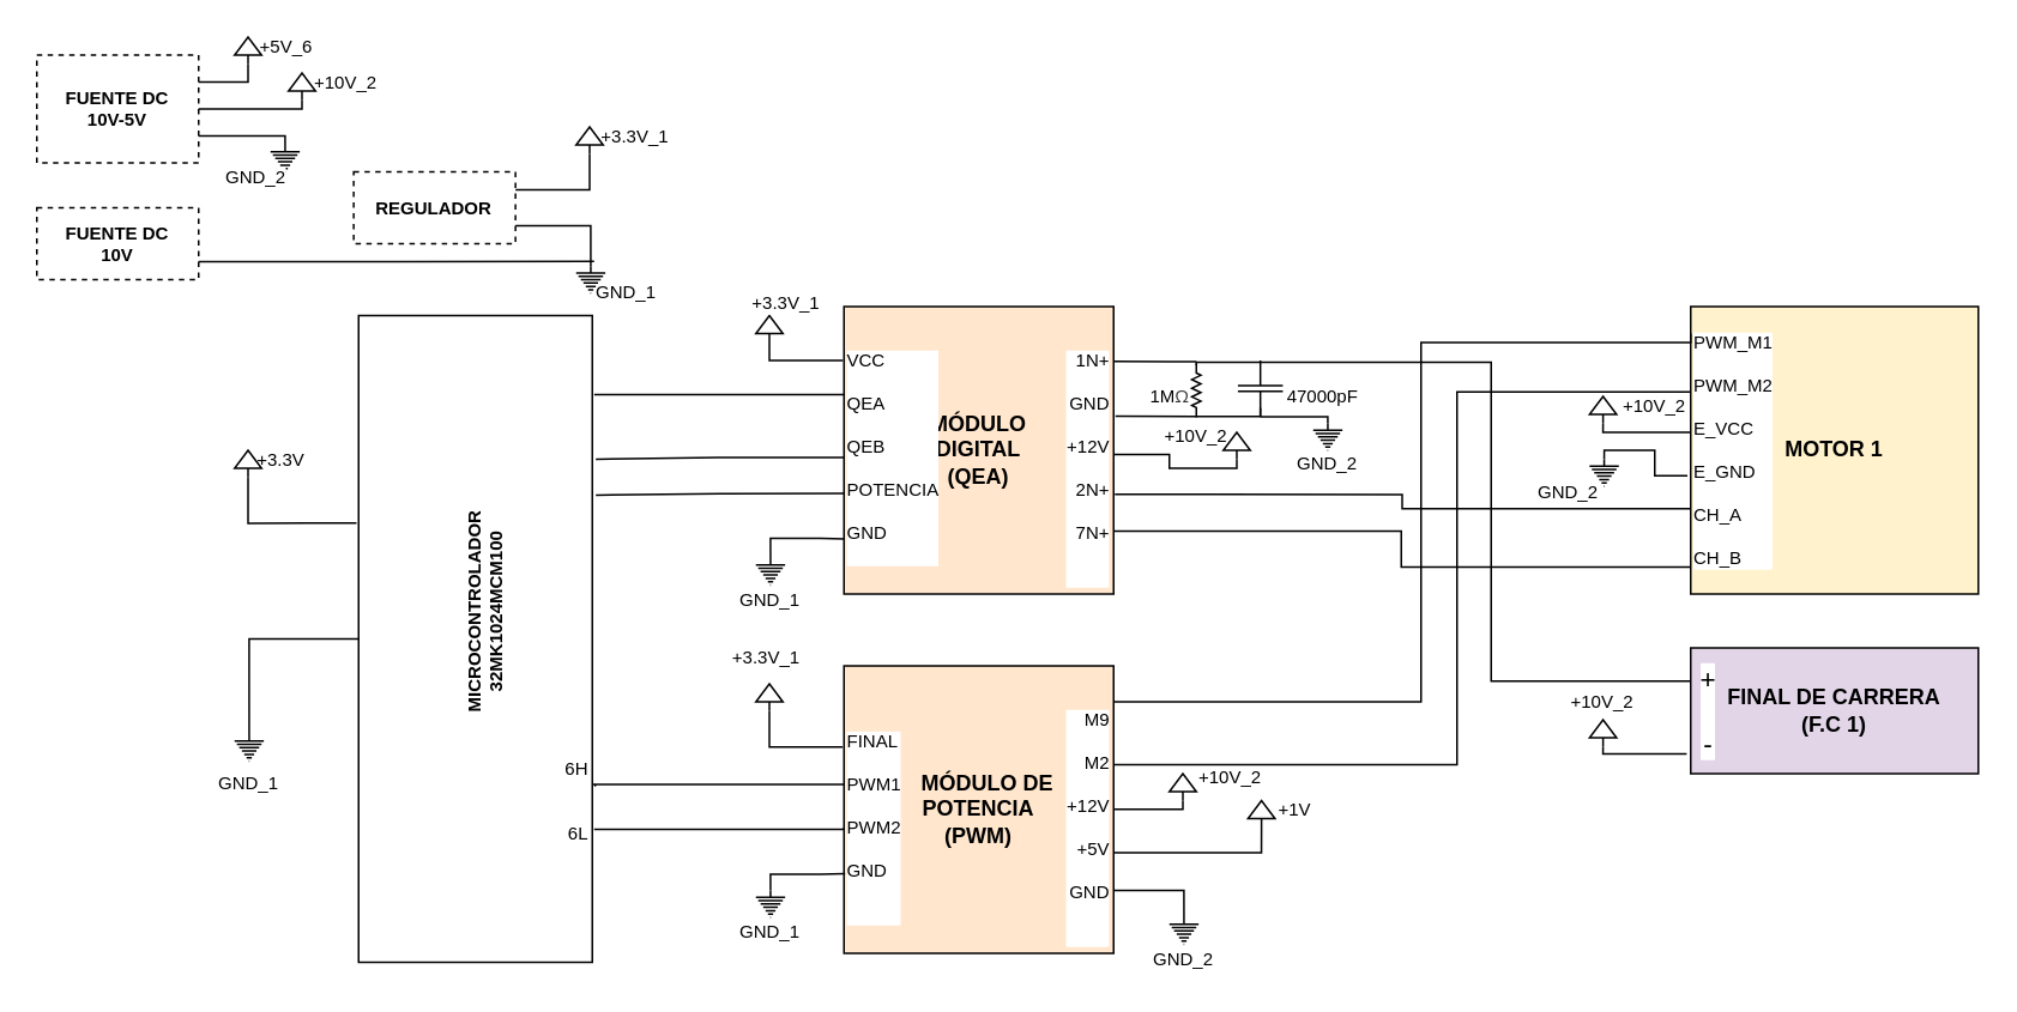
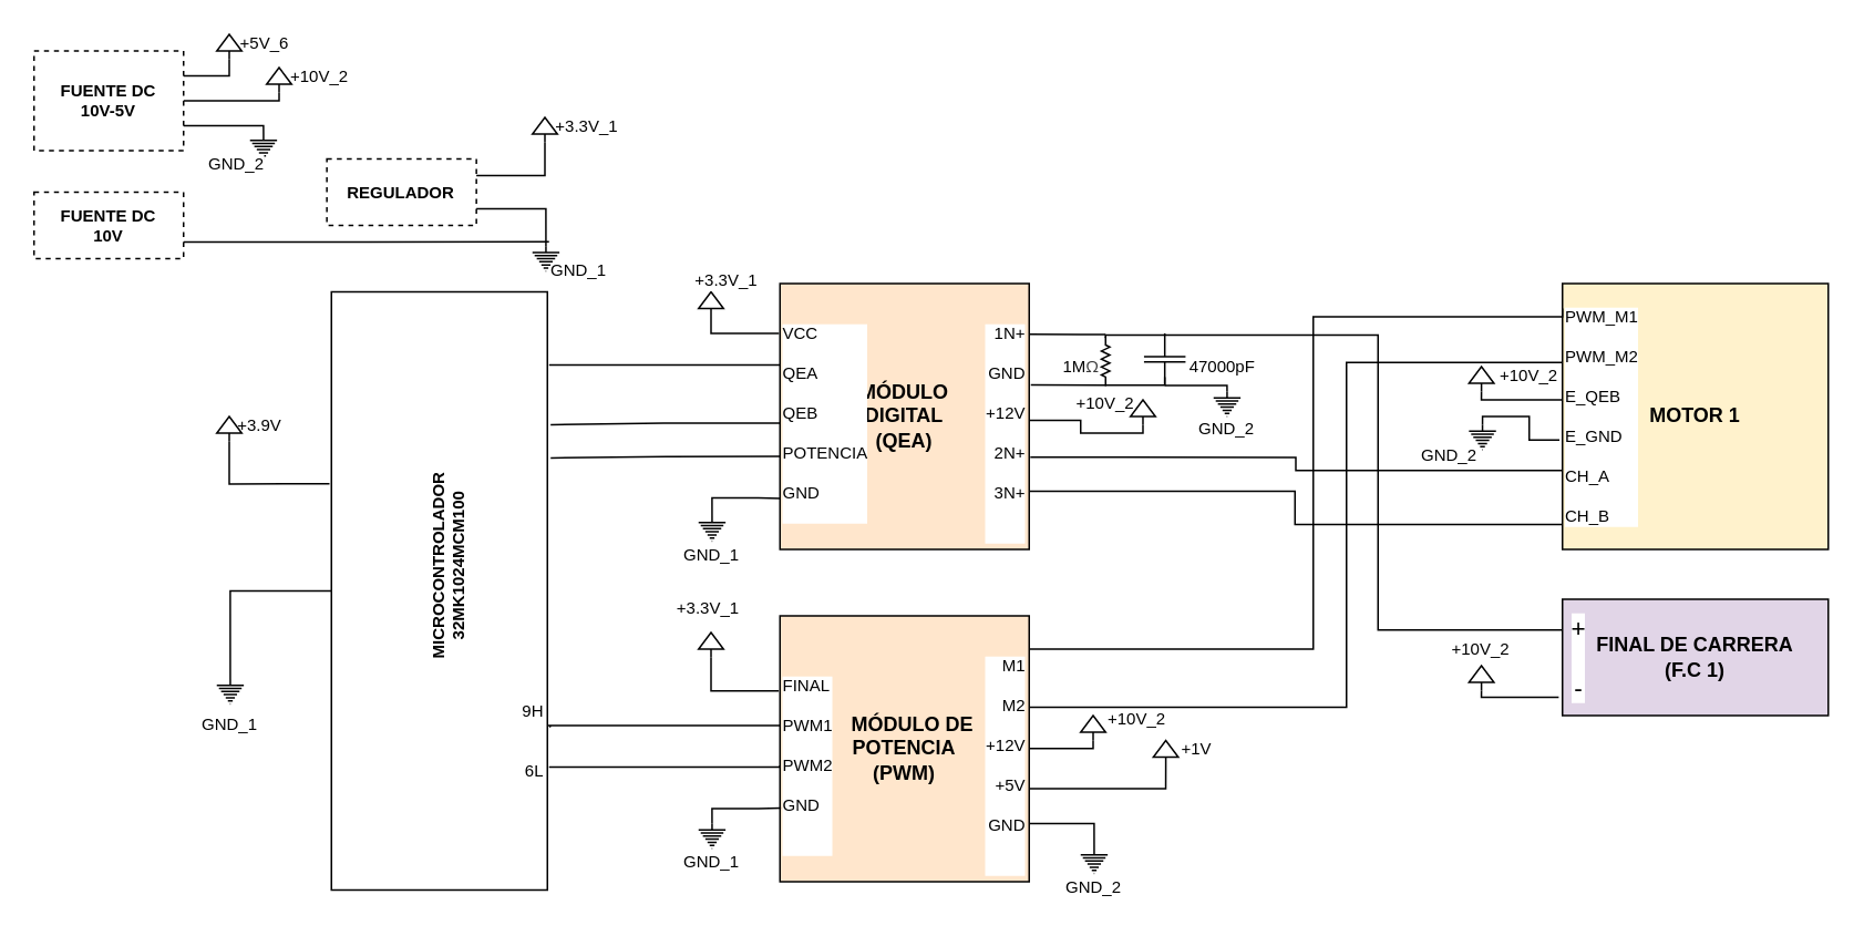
- <mxCell id="37" value="&lt;div&gt;PWM_M1&lt;/div&gt;&lt;font&gt;&lt;div&gt;&lt;br&gt;&lt;/div&gt;&lt;div&gt;PWM_M2&lt;/div&gt;&lt;div&gt;&lt;br&gt;&lt;/div&gt;&lt;div&gt;E_VCC&lt;/div&gt;&lt;div&gt;&lt;br&gt;&lt;/div&gt;&lt;div&gt;E_GND&lt;/div&gt;&lt;div&gt;&lt;br&gt;&lt;/div&gt;&lt;div&gt;CH_A&lt;/div&gt;&lt;div&gt;&lt;br&gt;&lt;/div&gt;&lt;div&gt;CH_B&lt;/div&gt;&lt;/font&gt;" style="text;html=1;strokeColor=none;fillColor=none;align=left;verticalAlign=middle;whiteSpace=wrap;rounded=0;labelBackgroundColor=#FFFFFF;fontSize=10;" parent="35" vertex="1"><mxGeometry y="15" width="50" height="130" as="geometry" /></mxCell>
+ <mxCell id="37" value="&lt;div&gt;PWM_M1&lt;/div&gt;&lt;font&gt;&lt;div&gt;&lt;br&gt;&lt;/div&gt;&lt;div&gt;PWM_M2&lt;/div&gt;&lt;div&gt;&lt;br&gt;&lt;/div&gt;&lt;div&gt;E_QEB&lt;/div&gt;&lt;div&gt;&lt;br&gt;&lt;/div&gt;&lt;div&gt;E_GND&lt;/div&gt;&lt;div&gt;&lt;br&gt;&lt;/div&gt;&lt;div&gt;CH_A&lt;/div&gt;&lt;div&gt;&lt;br&gt;&lt;/div&gt;&lt;div&gt;CH_B&lt;/div&gt;&lt;/font&gt;" style="text;html=1;strokeColor=none;fillColor=none;align=left;verticalAlign=middle;whiteSpace=wrap;rounded=0;labelBackgroundColor=#FFFFFF;fontSize=10;" parent="35" vertex="1"><mxGeometry y="15" width="50" height="130" as="geometry" /></mxCell>
- <mxCell id="73" value="+3.3V" style="text;html=1;strokeColor=none;fillColor=none;align=center;verticalAlign=middle;whiteSpace=wrap;rounded=0;labelBackgroundColor=#FFFFFF;fontSize=10;" parent="72" vertex="1"><mxGeometry x="16.26" width="20" height="10" as="geometry" /></mxCell>
+ <mxCell id="73" value="+3.9V" style="text;html=1;strokeColor=none;fillColor=none;align=center;verticalAlign=middle;whiteSpace=wrap;rounded=0;labelBackgroundColor=#FFFFFF;fontSize=10;" parent="72" vertex="1"><mxGeometry x="16.26" width="20" height="10" as="geometry" /></mxCell>
- <mxCell id="6" value="&lt;div&gt;&lt;div&gt;1N+&lt;/div&gt;&lt;div&gt;&lt;br&gt;&lt;/div&gt;&lt;div&gt;GND&lt;/div&gt;&lt;div&gt;&lt;br&gt;&lt;/div&gt;&lt;div&gt;+12V&lt;/div&gt;&lt;div&gt;&lt;br&gt;&lt;/div&gt;&lt;div&gt;2N+&lt;/div&gt;&lt;div&gt;&lt;br&gt;&lt;/div&gt;&lt;div&gt;7N+&lt;/div&gt;&lt;div&gt;&lt;br&gt;&lt;/div&gt;&lt;div&gt;&lt;br&gt;&lt;/div&gt;&lt;/div&gt;" style="text;html=1;strokeColor=none;fillColor=none;align=right;verticalAlign=middle;whiteSpace=wrap;rounded=0;labelBackgroundColor=#FFFFFF;fontSize=10;" parent="4" vertex="1"><mxGeometry x="100" y="20" width="50" height="140" as="geometry" /></mxCell>
+ <mxCell id="6" value="&lt;div&gt;&lt;div&gt;1N+&lt;/div&gt;&lt;div&gt;&lt;br&gt;&lt;/div&gt;&lt;div&gt;GND&lt;/div&gt;&lt;div&gt;&lt;br&gt;&lt;/div&gt;&lt;div&gt;+12V&lt;/div&gt;&lt;div&gt;&lt;br&gt;&lt;/div&gt;&lt;div&gt;2N+&lt;/div&gt;&lt;div&gt;&lt;br&gt;&lt;/div&gt;&lt;div&gt;3N+&lt;/div&gt;&lt;div&gt;&lt;br&gt;&lt;/div&gt;&lt;div&gt;&lt;br&gt;&lt;/div&gt;&lt;/div&gt;" style="text;html=1;strokeColor=none;fillColor=none;align=right;verticalAlign=middle;whiteSpace=wrap;rounded=0;labelBackgroundColor=#FFFFFF;fontSize=10;" parent="4" vertex="1"><mxGeometry x="100" y="20" width="50" height="140" as="geometry" /></mxCell>
- <mxCell id="55" value="6H&lt;br&gt;&lt;br&gt;&lt;br&gt;6L" style="text;html=1;strokeColor=none;fillColor=none;align=right;verticalAlign=middle;whiteSpace=wrap;rounded=0;labelBackgroundColor=#FFFFFF;fontSize=10;" parent="52" vertex="1"><mxGeometry x="70" y="255" width="60" height="30" as="geometry" /></mxCell>
+ <mxCell id="55" value="9H&lt;br&gt;&lt;br&gt;&lt;br&gt;6L" style="text;html=1;strokeColor=none;fillColor=none;align=right;verticalAlign=middle;whiteSpace=wrap;rounded=0;labelBackgroundColor=#FFFFFF;fontSize=10;" parent="52" vertex="1"><mxGeometry x="70" y="255" width="60" height="30" as="geometry" /></mxCell>
- <mxCell id="10" value="&lt;div&gt;M9&lt;/div&gt;&lt;div&gt;&lt;br&gt;&lt;/div&gt;&lt;div&gt;M2&lt;/div&gt;&lt;div&gt;&lt;br&gt;&lt;/div&gt;&lt;div&gt;+12V&lt;/div&gt;&lt;div&gt;&lt;br&gt;&lt;/div&gt;&lt;div&gt;+5V&lt;/div&gt;&lt;div&gt;&lt;br&gt;&lt;/div&gt;&lt;div&gt;GND&lt;/div&gt;&lt;div&gt;&lt;br&gt;&lt;/div&gt;&lt;div&gt;&lt;br&gt;&lt;/div&gt;" style="text;html=1;strokeColor=none;fillColor=none;align=right;verticalAlign=middle;whiteSpace=wrap;rounded=0;labelBackgroundColor=#FFFFFF;fontSize=10;" parent="8" vertex="1"><mxGeometry x="100" y="20" width="50" height="140" as="geometry" /></mxCell>
+ <mxCell id="10" value="&lt;div&gt;M1&lt;/div&gt;&lt;div&gt;&lt;br&gt;&lt;/div&gt;&lt;div&gt;M2&lt;/div&gt;&lt;div&gt;&lt;br&gt;&lt;/div&gt;&lt;div&gt;+12V&lt;/div&gt;&lt;div&gt;&lt;br&gt;&lt;/div&gt;&lt;div&gt;+5V&lt;/div&gt;&lt;div&gt;&lt;br&gt;&lt;/div&gt;&lt;div&gt;GND&lt;/div&gt;&lt;div&gt;&lt;br&gt;&lt;/div&gt;&lt;div&gt;&lt;br&gt;&lt;/div&gt;" style="text;html=1;strokeColor=none;fillColor=none;align=right;verticalAlign=middle;whiteSpace=wrap;rounded=0;labelBackgroundColor=#FFFFFF;fontSize=10;" parent="8" vertex="1"><mxGeometry x="100" y="20" width="50" height="140" as="geometry" /></mxCell>
